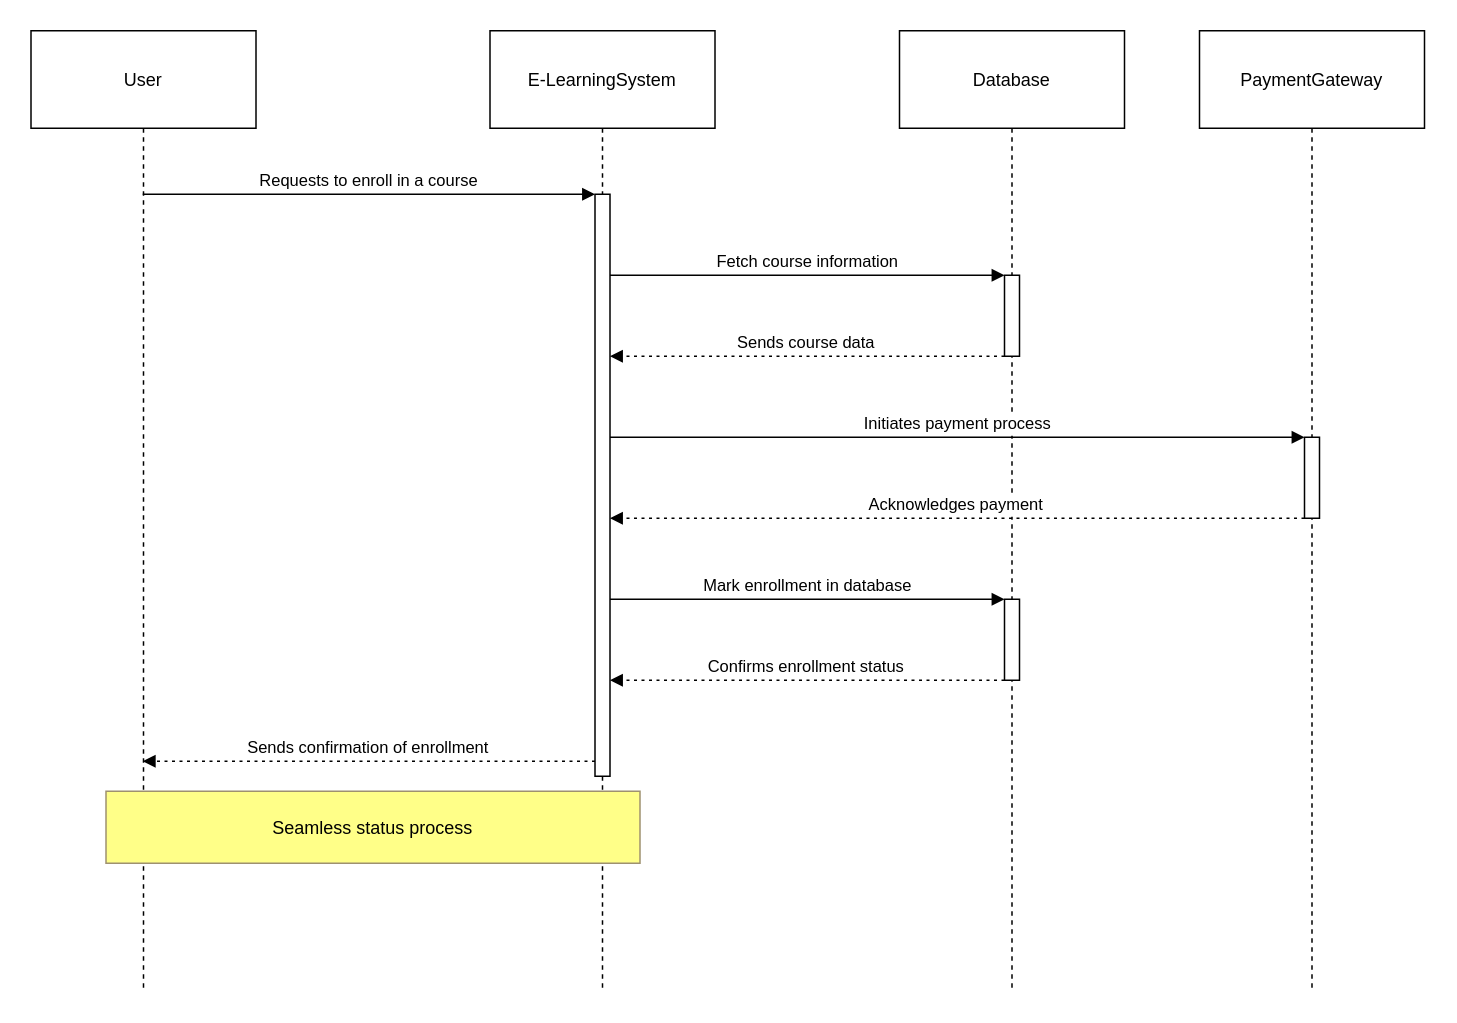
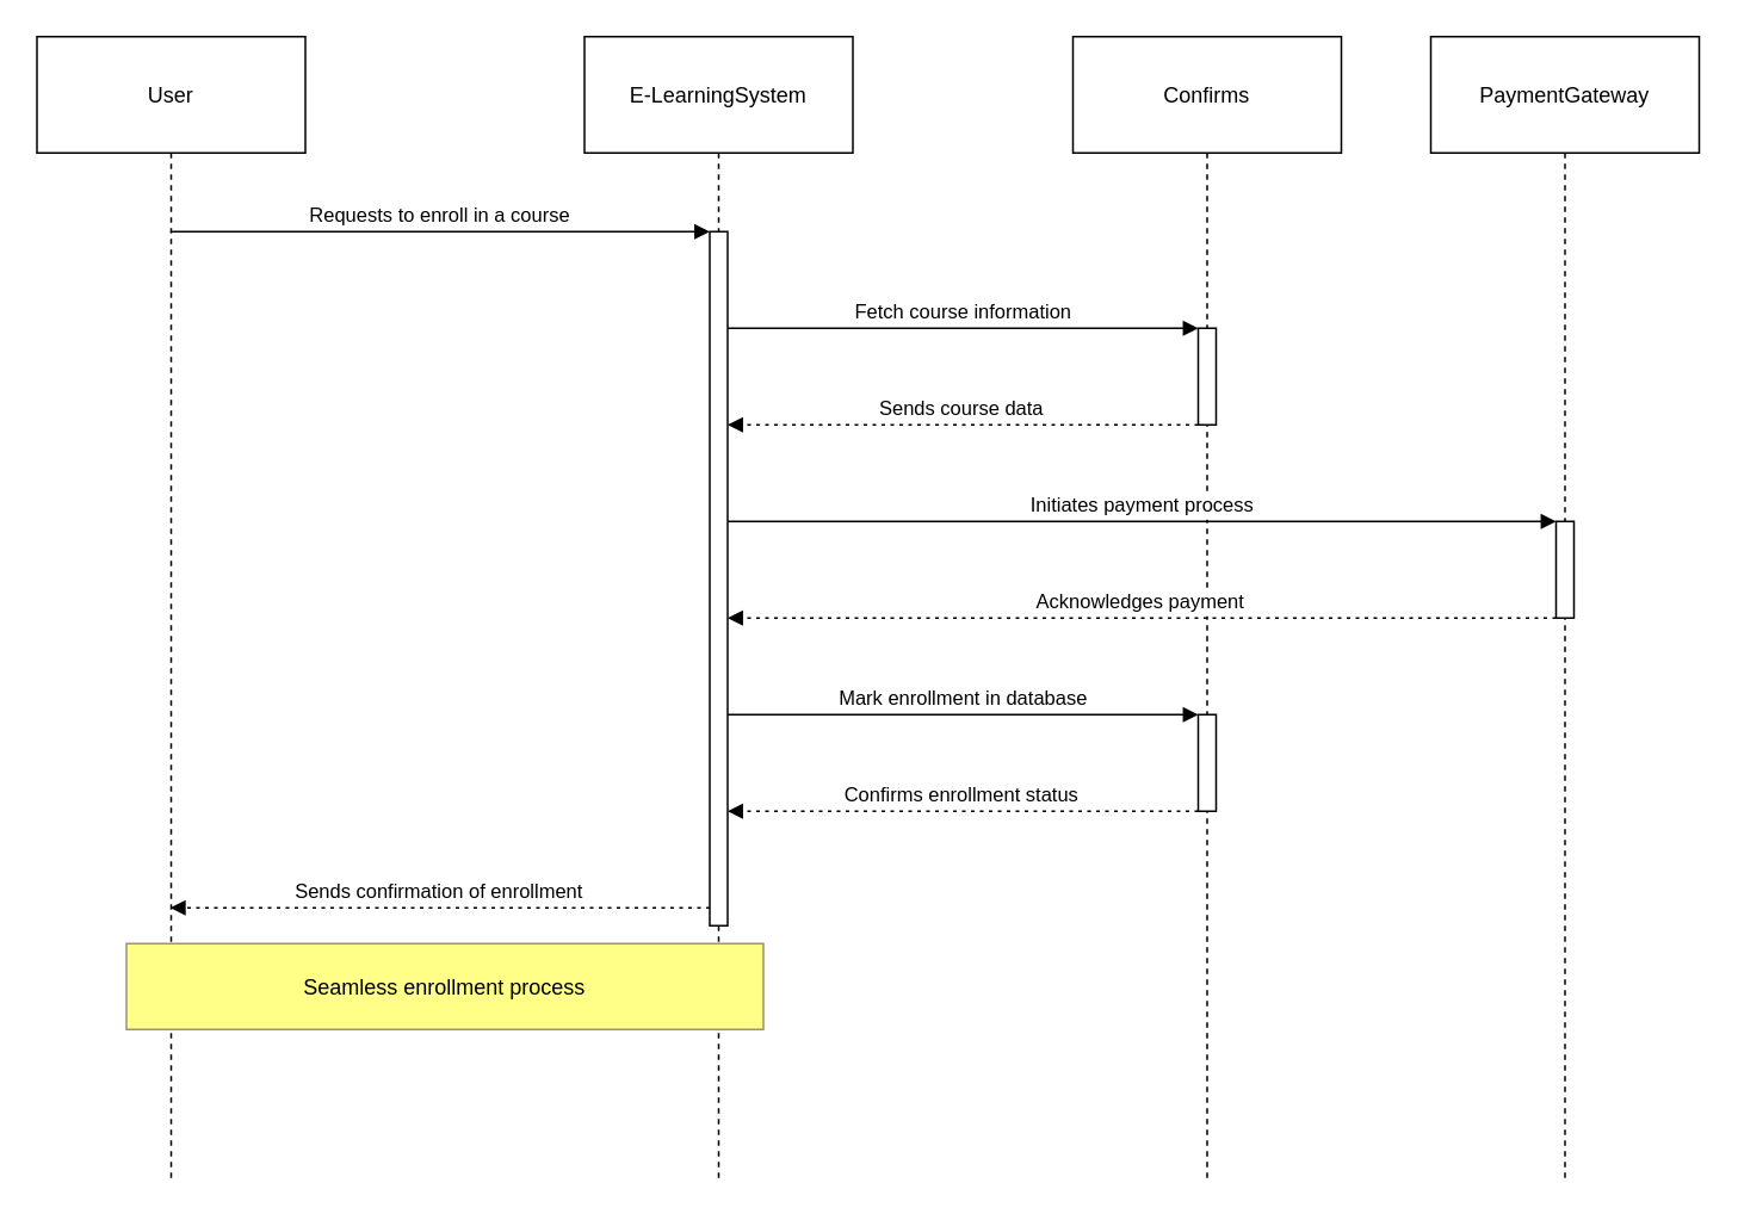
- <mxCell id="5" value="Database" style="shape=umlLifeline;perimeter=lifelinePerimeter;whiteSpace=wrap;container=1;dropTarget=0;collapsible=0;recursiveResize=0;outlineConnect=0;portConstraint=eastwest;newEdgeStyle={&quot;edgeStyle&quot;:&quot;elbowEdgeStyle&quot;,&quot;elbow&quot;:&quot;vertical&quot;,&quot;curved&quot;:0,&quot;rounded&quot;:0};size=65;" parent="1" vertex="1"><mxGeometry x="599" width="150" height="640" as="geometry" y="20" /></mxCell>
+ <mxCell id="5" value="Confirms" style="shape=umlLifeline;perimeter=lifelinePerimeter;whiteSpace=wrap;container=1;dropTarget=0;collapsible=0;recursiveResize=0;outlineConnect=0;portConstraint=eastwest;newEdgeStyle={&quot;edgeStyle&quot;:&quot;elbowEdgeStyle&quot;,&quot;elbow&quot;:&quot;vertical&quot;,&quot;curved&quot;:0,&quot;rounded&quot;:0};size=65;" parent="1" vertex="1"><mxGeometry x="599" width="150" height="640" as="geometry" y="20" /></mxCell>
- <mxCell id="18" value="Seamless status process" style="fillColor=#ffff88;strokeColor=#9E916F;" parent="1" vertex="1"><mxGeometry x="70" y="527" width="356" height="48" as="geometry" /></mxCell>
+ <mxCell id="18" value="Seamless enrollment process" style="fillColor=#ffff88;strokeColor=#9E916F;" parent="1" vertex="1"><mxGeometry x="70" y="527" width="356" height="48" as="geometry" /></mxCell>
